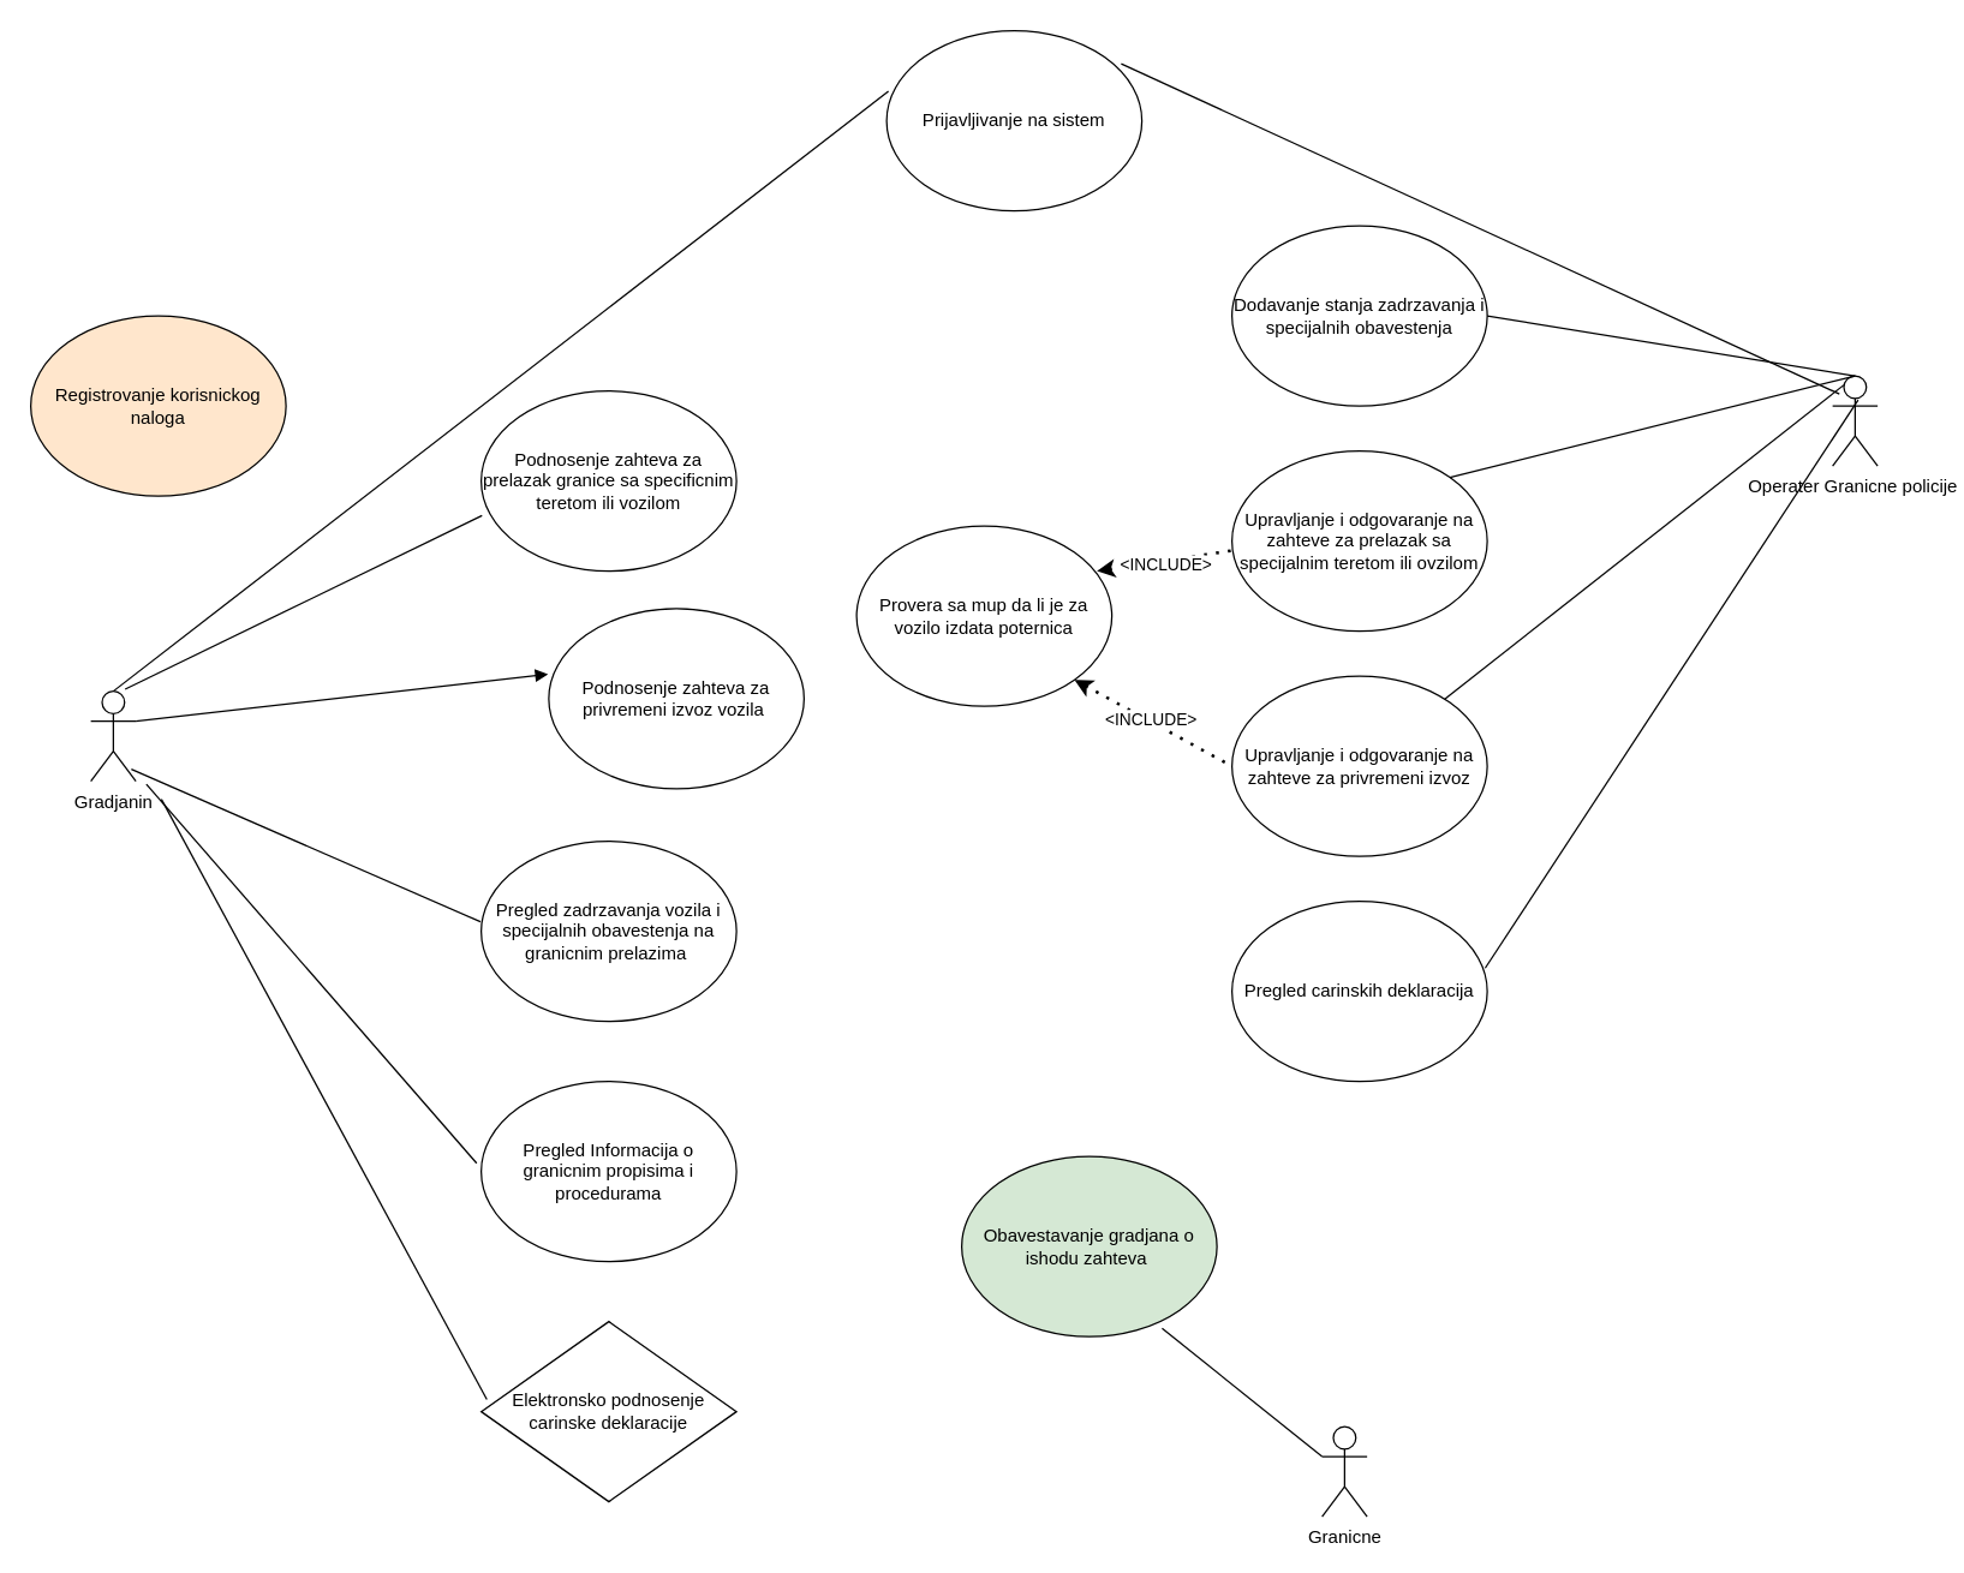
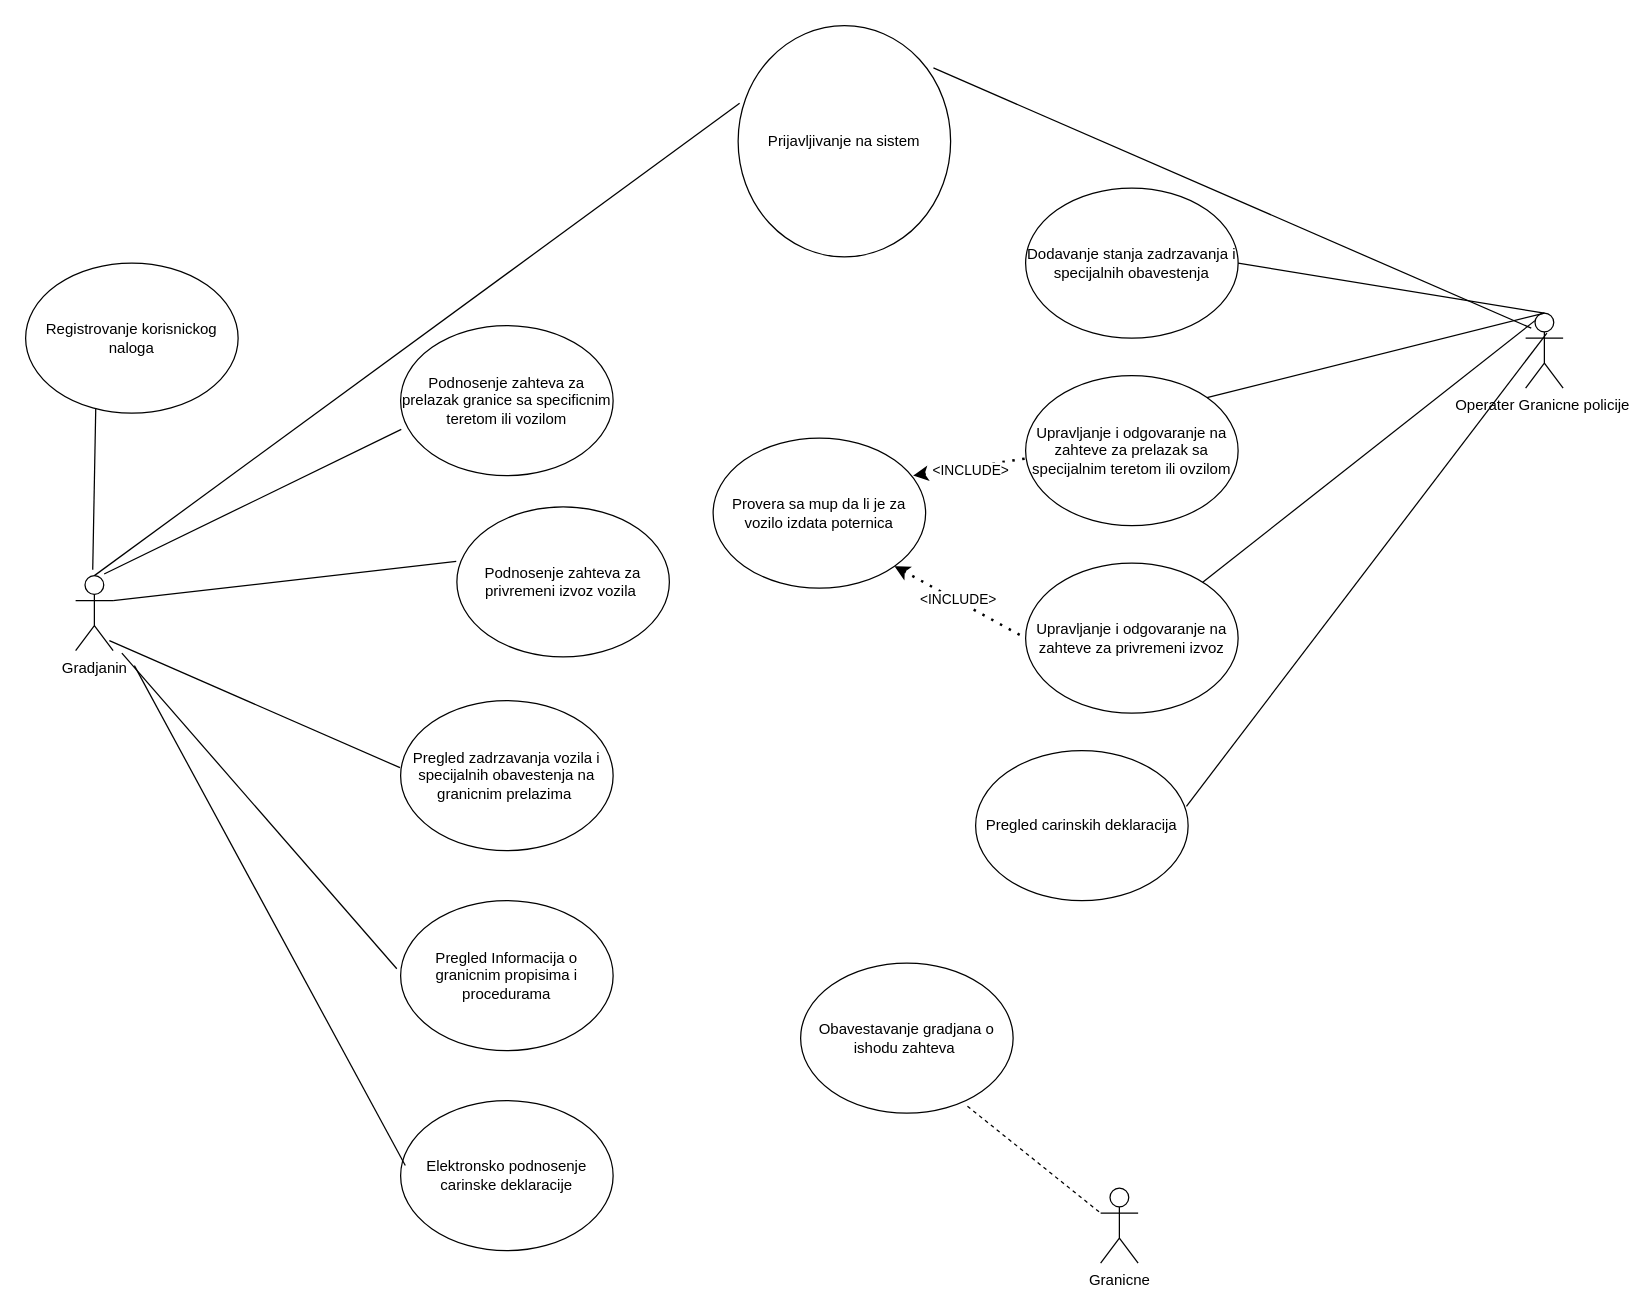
- <mxCell id="8" value="Prijavljivanje na sistem" style="ellipse;whiteSpace=wrap;html=1;" parent="1" vertex="1"><mxGeometry x="590" y="20" width="170" height="120" as="geometry" /></mxCell>
+ <mxCell id="8" value="Prijavljivanje na sistem" style="ellipse;whiteSpace=wrap;html=1;" parent="1" vertex="1"><mxGeometry x="590" y="20" width="170" height="185" as="geometry" /></mxCell>
- <mxCell id="15" value="Registrovanje korisnickog naloga" style="ellipse;whiteSpace=wrap;html=1;fillColor=#ffe6cc;" parent="1" vertex="1"><mxGeometry x="20" y="210" width="170" height="120" as="geometry" /></mxCell>
+ <mxCell id="15" value="Registrovanje korisnickog naloga" style="ellipse;whiteSpace=wrap;html=1;" parent="1" vertex="1"><mxGeometry x="20" y="210" width="170" height="120" as="geometry" /></mxCell>
+ <mxCell id="16" value="" style="endArrow=none;html=1;rounded=0;entryX=0.33;entryY=0.968;entryDx=0;entryDy=0;exitX=0.456;exitY=-0.078;exitDx=0;exitDy=0;exitPerimeter=0;entryPerimeter=0;" parent="1" source="2" target="15" edge="1"><mxGeometry width="50" height="50" relative="1" as="geometry"><mxPoint x="725" y="340" as="sourcePoint" /><mxPoint x="276" y="502" as="targetPoint" /></mxGeometry></mxCell>
- <mxCell id="7" value="" style="endArrow=block;html=1;rounded=0;entryX=-0.003;entryY=0.364;entryDx=0;entryDy=0;entryPerimeter=0;exitX=1;exitY=0.333;exitDx=0;exitDy=0;exitPerimeter=0;" parent="1" source="2" target="6" edge="1"><mxGeometry width="50" height="50" relative="1" as="geometry"><mxPoint x="253" y="459" as="sourcePoint" /><mxPoint x="331" y="383" as="targetPoint" /></mxGeometry></mxCell>
+ <mxCell id="7" value="" style="endArrow=none;html=1;rounded=0;entryX=-0.003;entryY=0.364;entryDx=0;entryDy=0;entryPerimeter=0;exitX=1;exitY=0.333;exitDx=0;exitDy=0;exitPerimeter=0;" parent="1" source="2" target="6" edge="1"><mxGeometry width="50" height="50" relative="1" as="geometry"><mxPoint x="253" y="459" as="sourcePoint" /><mxPoint x="331" y="383" as="targetPoint" /></mxGeometry></mxCell>
- <mxCell id="30" value="Pregled carinskih deklaracija" style="ellipse;whiteSpace=wrap;html=1;" parent="1" vertex="1"><mxGeometry x="820" y="600" width="170" height="120" as="geometry" /></mxCell>
+ <mxCell id="30" value="Pregled carinskih deklaracija" style="ellipse;whiteSpace=wrap;html=1;" parent="1" vertex="1"><mxGeometry x="780" y="600" width="170" height="120" as="geometry" /></mxCell>
- <mxCell id="33" value="Obavestavanje gradjana o ishodu zahteva&amp;nbsp;" style="ellipse;whiteSpace=wrap;html=1;fillColor=#d5e8d4;" vertex="1" parent="1"><mxGeometry x="640" y="770" width="170" height="120" as="geometry" /></mxCell>
+ <mxCell id="33" value="Obavestavanje gradjana o ishodu zahteva&amp;nbsp;" style="ellipse;whiteSpace=wrap;html=1;" vertex="1" parent="1"><mxGeometry x="640" y="770" width="170" height="120" as="geometry" /></mxCell>
- <mxCell id="34" value="" style="endArrow=none;html=1;rounded=0;entryX=0;entryY=0.333;entryDx=0;entryDy=0;entryPerimeter=0;exitX=0.785;exitY=0.954;exitDx=0;exitDy=0;exitPerimeter=0;" edge="1" parent="1" source="33" target="32"><mxGeometry width="50" height="50" relative="1" as="geometry"><mxPoint x="107" y="532" as="sourcePoint" /><mxPoint x="327" y="784" as="targetPoint" /></mxGeometry></mxCell>
+ <mxCell id="34" value="" style="endArrow=none;html=1;rounded=0;entryX=0;entryY=0.333;entryDx=0;entryDy=0;entryPerimeter=0;exitX=0.785;exitY=0.954;exitDx=0;exitDy=0;exitPerimeter=0;dashed=1;" edge="1" parent="1" source="33" target="32"><mxGeometry width="50" height="50" relative="1" as="geometry"><mxPoint x="107" y="532" as="sourcePoint" /><mxPoint x="327" y="784" as="targetPoint" /></mxGeometry></mxCell>
- <mxCell id="28" value="Elektronsko podnosenje carinske deklaracije" style="rhombus;whiteSpace=wrap;html=1;" parent="1" vertex="1"><mxGeometry x="320" y="880" width="170" height="120" as="geometry" /></mxCell>
+ <mxCell id="28" value="Elektronsko podnosenje carinske deklaracije" style="ellipse;whiteSpace=wrap;html=1;" parent="1" vertex="1"><mxGeometry x="320" y="880" width="170" height="120" as="geometry" /></mxCell>
